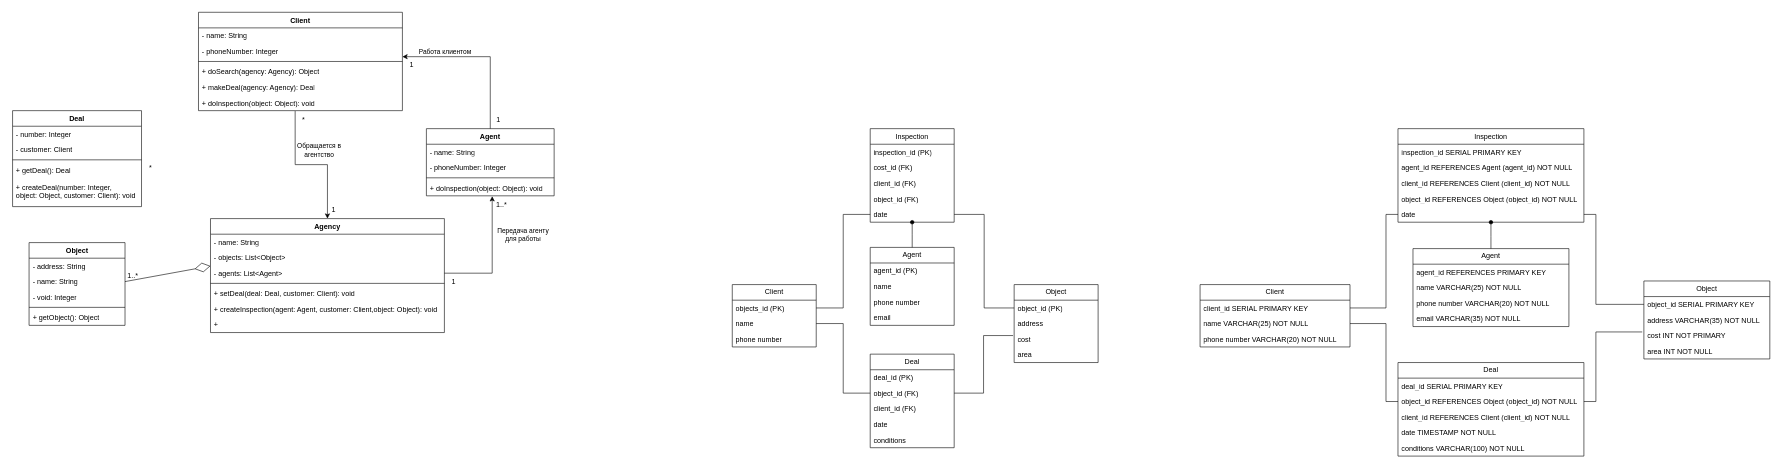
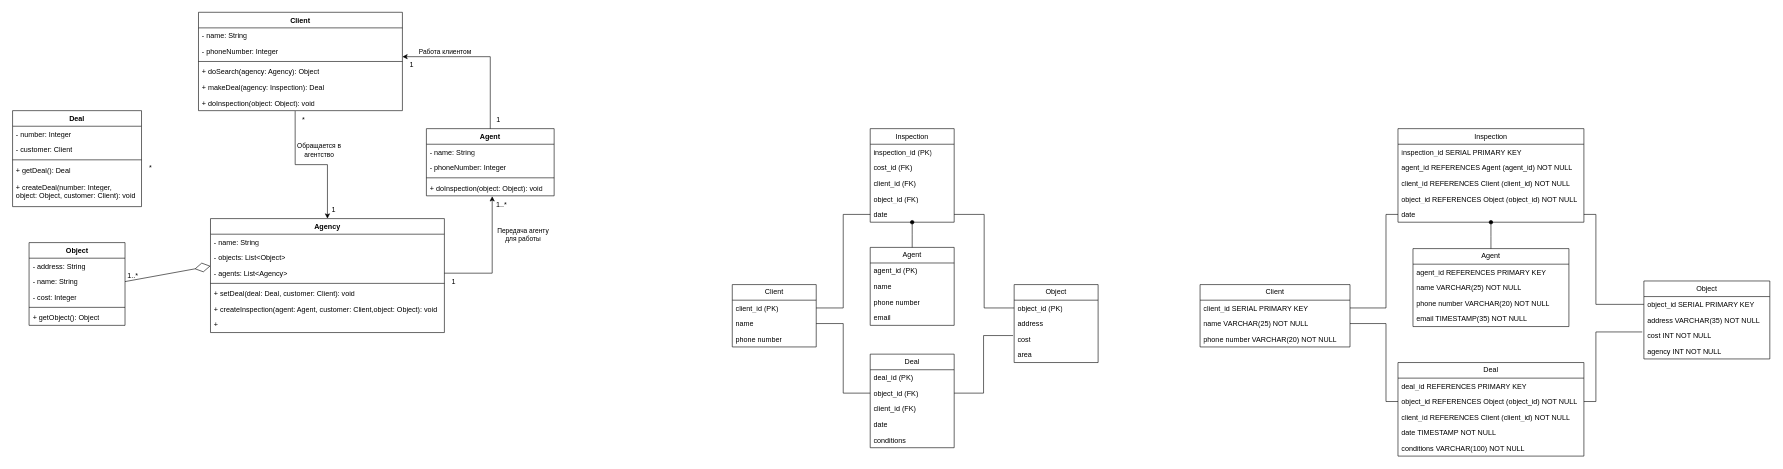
- <mxCell id="7" value="&lt;div&gt;+ makeDeal(agency: Agency): Deal&lt;/div&gt;" style="text;strokeColor=none;fillColor=none;align=left;verticalAlign=top;spacingLeft=4;spacingRight=4;overflow=hidden;rotatable=0;points=[[0,0.5],[1,0.5]];portConstraint=eastwest;whiteSpace=wrap;html=1;" vertex="1" parent="2"><mxGeometry y="112" width="340" height="26" as="geometry" /></mxCell>
+ <mxCell id="7" value="&lt;div&gt;+ makeDeal(agency: Inspection): Deal&lt;/div&gt;" style="text;strokeColor=none;fillColor=none;align=left;verticalAlign=top;spacingLeft=4;spacingRight=4;overflow=hidden;rotatable=0;points=[[0,0.5],[1,0.5]];portConstraint=eastwest;whiteSpace=wrap;html=1;" vertex="1" parent="2"><mxGeometry y="112" width="340" height="26" as="geometry" /></mxCell>
- <mxCell id="14" value="- agents: List&amp;lt;Agent&amp;gt;" style="text;strokeColor=none;fillColor=none;align=left;verticalAlign=top;spacingLeft=4;spacingRight=4;overflow=hidden;rotatable=0;points=[[0,0.5],[1,0.5]];portConstraint=eastwest;whiteSpace=wrap;html=1;" vertex="1" parent="11"><mxGeometry y="78" width="390" height="26" as="geometry" /></mxCell>
+ <mxCell id="14" value="- agents: List&amp;lt;Agency&amp;gt;" style="text;strokeColor=none;fillColor=none;align=left;verticalAlign=top;spacingLeft=4;spacingRight=4;overflow=hidden;rotatable=0;points=[[0,0.5],[1,0.5]];portConstraint=eastwest;whiteSpace=wrap;html=1;" vertex="1" parent="11"><mxGeometry y="78" width="390" height="26" as="geometry" /></mxCell>
- <mxCell id="33" value="- void: Integer" style="text;strokeColor=none;fillColor=none;align=left;verticalAlign=top;spacingLeft=4;spacingRight=4;overflow=hidden;rotatable=0;points=[[0,0.5],[1,0.5]];portConstraint=eastwest;whiteSpace=wrap;html=1;" vertex="1" parent="30"><mxGeometry y="78" width="160" height="26" as="geometry" /></mxCell>
+ <mxCell id="33" value="- cost: Integer" style="text;strokeColor=none;fillColor=none;align=left;verticalAlign=top;spacingLeft=4;spacingRight=4;overflow=hidden;rotatable=0;points=[[0,0.5],[1,0.5]];portConstraint=eastwest;whiteSpace=wrap;html=1;" vertex="1" parent="30"><mxGeometry y="78" width="160" height="26" as="geometry" /></mxCell>
- <mxCell id="67" value="objects_id (PK)" style="text;strokeColor=none;fillColor=none;align=left;verticalAlign=top;spacingLeft=4;spacingRight=4;overflow=hidden;rotatable=0;points=[[0,0.5],[1,0.5]];portConstraint=eastwest;whiteSpace=wrap;html=1;" vertex="1" parent="66"><mxGeometry y="26" width="140" height="26" as="geometry" /></mxCell>
+ <mxCell id="67" value="client_id (PK)" style="text;strokeColor=none;fillColor=none;align=left;verticalAlign=top;spacingLeft=4;spacingRight=4;overflow=hidden;rotatable=0;points=[[0,0.5],[1,0.5]];portConstraint=eastwest;whiteSpace=wrap;html=1;" vertex="1" parent="66"><mxGeometry y="26" width="140" height="26" as="geometry" /></mxCell>
- <mxCell id="85" value="email VARCHAR(35) NOT NULL" style="text;strokeColor=none;fillColor=none;align=left;verticalAlign=top;spacingLeft=4;spacingRight=4;overflow=hidden;rotatable=0;points=[[0,0.5],[1,0.5]];portConstraint=eastwest;whiteSpace=wrap;html=1;" vertex="1" parent="81"><mxGeometry y="104" width="260" height="26" as="geometry" /></mxCell>
+ <mxCell id="85" value="email TIMESTAMP(35) NOT NULL" style="text;strokeColor=none;fillColor=none;align=left;verticalAlign=top;spacingLeft=4;spacingRight=4;overflow=hidden;rotatable=0;points=[[0,0.5],[1,0.5]];portConstraint=eastwest;whiteSpace=wrap;html=1;" vertex="1" parent="81"><mxGeometry y="104" width="260" height="26" as="geometry" /></mxCell>
- <mxCell id="95" value="cost INT NOT PRIMARY" style="text;strokeColor=none;fillColor=none;align=left;verticalAlign=top;spacingLeft=4;spacingRight=4;overflow=hidden;rotatable=0;points=[[0,0.5],[1,0.5]];portConstraint=eastwest;whiteSpace=wrap;html=1;" vertex="1" parent="92"><mxGeometry y="78" width="210" height="26" as="geometry" /></mxCell>
+ <mxCell id="95" value="cost INT NOT NULL" style="text;strokeColor=none;fillColor=none;align=left;verticalAlign=top;spacingLeft=4;spacingRight=4;overflow=hidden;rotatable=0;points=[[0,0.5],[1,0.5]];portConstraint=eastwest;whiteSpace=wrap;html=1;" vertex="1" parent="92"><mxGeometry y="78" width="210" height="26" as="geometry" /></mxCell>
- <mxCell id="96" value="area INT NOT NULL" style="text;strokeColor=none;fillColor=none;align=left;verticalAlign=top;spacingLeft=4;spacingRight=4;overflow=hidden;rotatable=0;points=[[0,0.5],[1,0.5]];portConstraint=eastwest;whiteSpace=wrap;html=1;" vertex="1" parent="92"><mxGeometry y="104" width="210" height="26" as="geometry" /></mxCell>
+ <mxCell id="96" value="agency INT NOT NULL" style="text;strokeColor=none;fillColor=none;align=left;verticalAlign=top;spacingLeft=4;spacingRight=4;overflow=hidden;rotatable=0;points=[[0,0.5],[1,0.5]];portConstraint=eastwest;whiteSpace=wrap;html=1;" vertex="1" parent="92"><mxGeometry y="104" width="210" height="26" as="geometry" /></mxCell>
- <mxCell id="87" value="deal_id SERIAL PRIMARY KEY" style="text;strokeColor=none;fillColor=none;align=left;verticalAlign=top;spacingLeft=4;spacingRight=4;overflow=hidden;rotatable=0;points=[[0,0.5],[1,0.5]];portConstraint=eastwest;whiteSpace=wrap;html=1;" vertex="1" parent="86"><mxGeometry y="26" width="310" height="26" as="geometry" /></mxCell>
+ <mxCell id="87" value="deal_id REFERENCES PRIMARY KEY" style="text;strokeColor=none;fillColor=none;align=left;verticalAlign=top;spacingLeft=4;spacingRight=4;overflow=hidden;rotatable=0;points=[[0,0.5],[1,0.5]];portConstraint=eastwest;whiteSpace=wrap;html=1;" vertex="1" parent="86"><mxGeometry y="26" width="310" height="26" as="geometry" /></mxCell>
